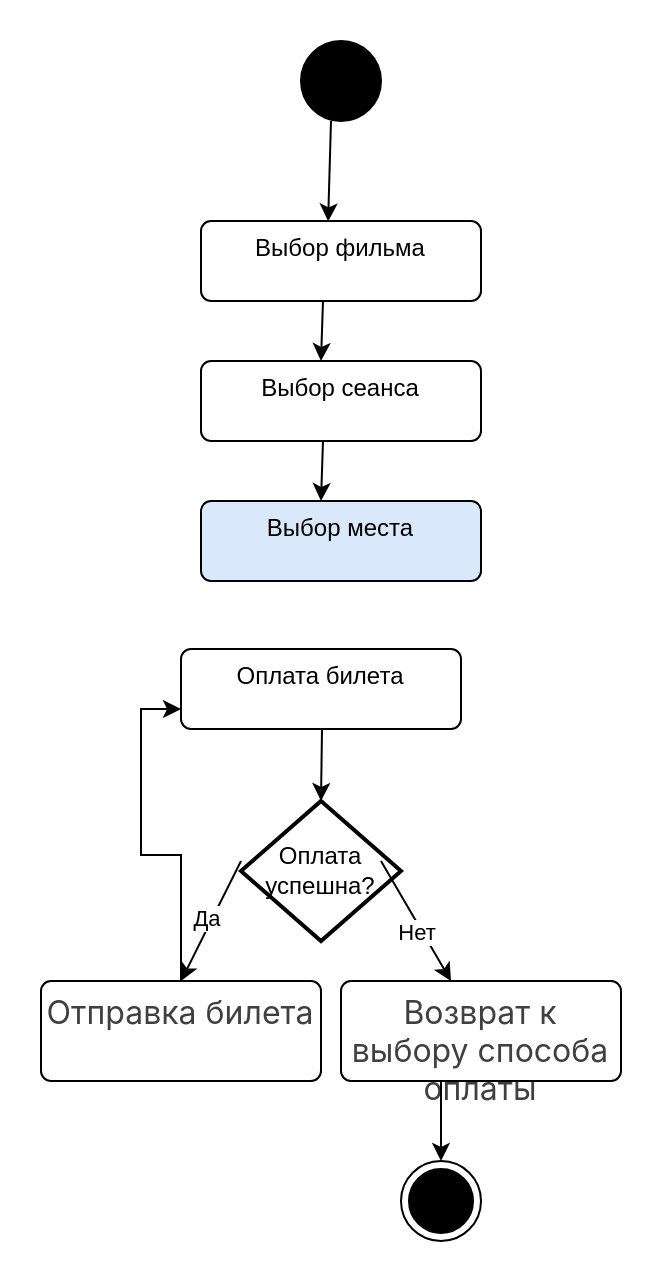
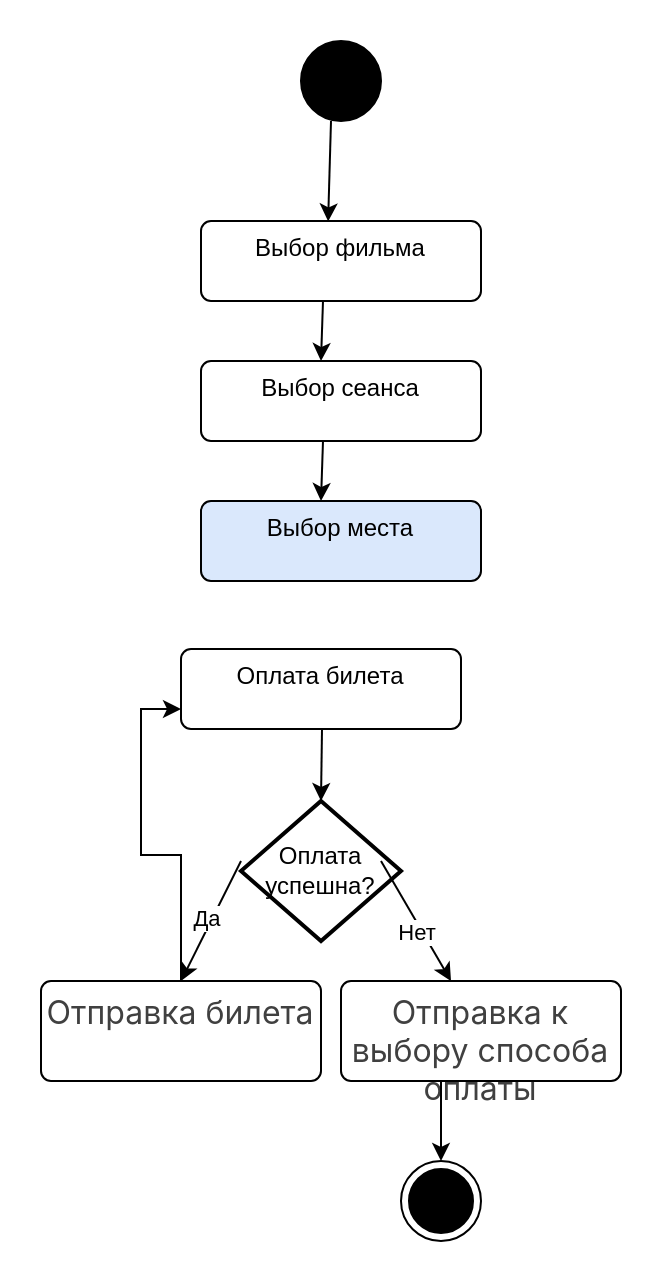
- <mxCell id="20" value="&lt;span style=&quot;color: rgb(64, 64, 64); font-family: Inter, system-ui, -apple-system, BlinkMacSystemFont, &amp;quot;Segoe UI&amp;quot;, Roboto, &amp;quot;Noto Sans&amp;quot;, Ubuntu, Cantarell, &amp;quot;Helvetica Neue&amp;quot;, Oxygen, &amp;quot;Open Sans&amp;quot;, sans-serif; font-size: 16.002px; text-align: left;&quot;&gt;Возврат к выбору способа оплаты&lt;/span&gt;" style="html=1;align=center;verticalAlign=top;rounded=1;absoluteArcSize=1;arcSize=10;dashed=0;whiteSpace=wrap;" vertex="1" parent="1"><mxGeometry x="170" y="490" width="140" height="50" as="geometry" /></mxCell>
+ <mxCell id="20" value="&lt;span style=&quot;color: rgb(64, 64, 64); font-family: Inter, system-ui, -apple-system, BlinkMacSystemFont, &amp;quot;Segoe UI&amp;quot;, Roboto, &amp;quot;Noto Sans&amp;quot;, Ubuntu, Cantarell, &amp;quot;Helvetica Neue&amp;quot;, Oxygen, &amp;quot;Open Sans&amp;quot;, sans-serif; font-size: 16.002px; text-align: left;&quot;&gt;Отправка к выбору способа оплаты&lt;/span&gt;" style="html=1;align=center;verticalAlign=top;rounded=1;absoluteArcSize=1;arcSize=10;dashed=0;whiteSpace=wrap;" vertex="1" parent="1"><mxGeometry x="170" y="490" width="140" height="50" as="geometry" /></mxCell>
